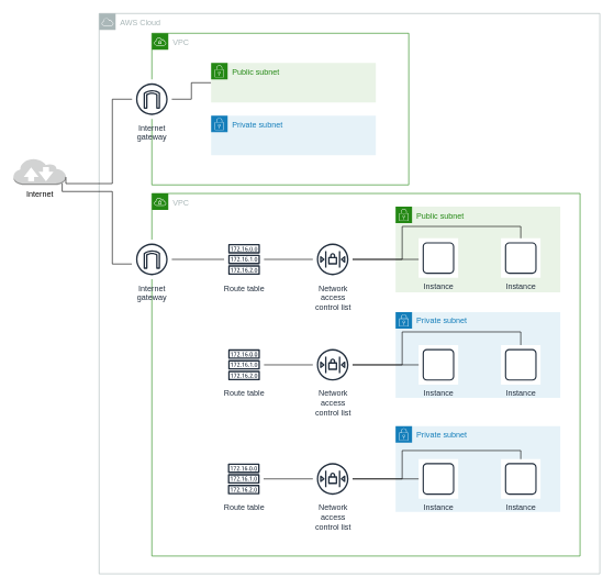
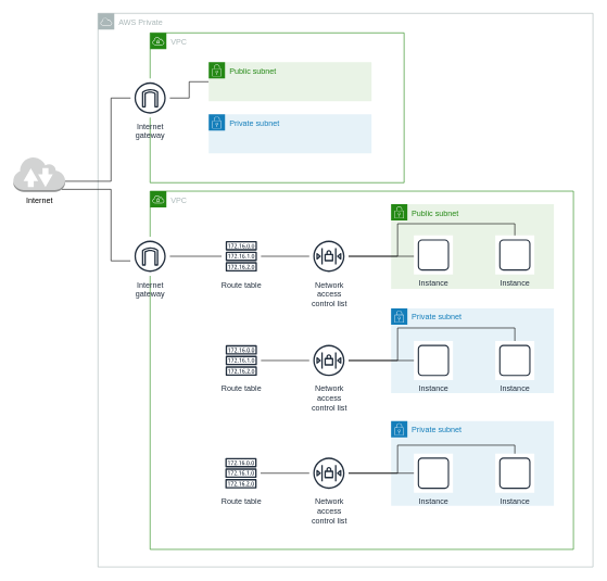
- <mxCell id="2" value="AWS Cloud" style="sketch=0;outlineConnect=0;gradientColor=none;html=1;whiteSpace=wrap;fontSize=12;fontStyle=0;shape=mxgraph.aws4.group;grIcon=mxgraph.aws4.group_aws_cloud;strokeColor=#AAB7B8;fillColor=none;verticalAlign=top;align=left;spacingLeft=30;fontColor=#AAB7B8;dashed=0;" parent="1" vertex="1"><mxGeometry x="150" y="20" width="760" height="850" as="geometry" /></mxCell>
+ <mxCell id="2" value="AWS Private" style="sketch=0;outlineConnect=0;gradientColor=none;html=1;whiteSpace=wrap;fontSize=12;fontStyle=0;shape=mxgraph.aws4.group;grIcon=mxgraph.aws4.group_aws_cloud;strokeColor=#AAB7B8;fillColor=none;verticalAlign=top;align=left;spacingLeft=30;fontColor=#AAB7B8;dashed=0;" parent="1" vertex="1"><mxGeometry x="150" y="20" width="760" height="850" as="geometry" /></mxCell>
- <mxCell id="30" value="Internet" style="outlineConnect=0;dashed=0;verticalLabelPosition=bottom;verticalAlign=top;align=center;html=1;shape=mxgraph.aws3.internet_2;fillColor=#D2D3D3;gradientColor=none;" parent="1" vertex="1"><mxGeometry x="20" y="240" width="79.5" height="40" as="geometry" /></mxCell>
+ <mxCell id="30" value="Internet" style="outlineConnect=0;dashed=0;verticalLabelPosition=bottom;verticalAlign=top;align=center;html=1;shape=mxgraph.aws3.internet_2;fillColor=#D2D3D3;gradientColor=none;" parent="1" vertex="1"><mxGeometry x="20" y="240" width="79.5" height="54" as="geometry" /></mxCell>
